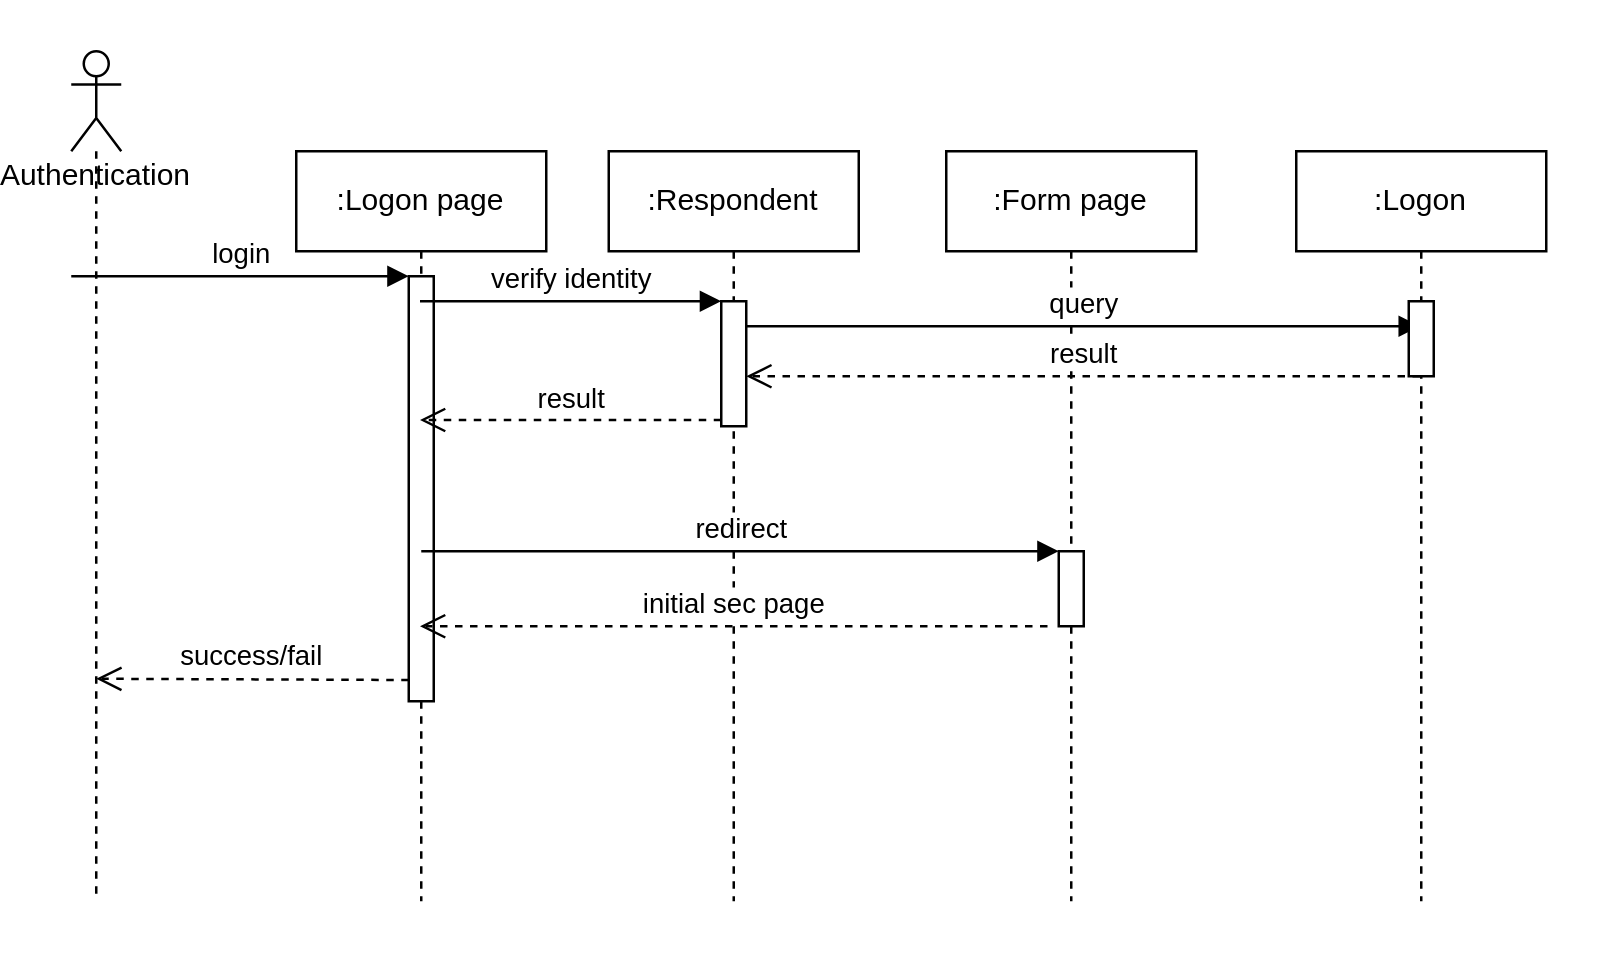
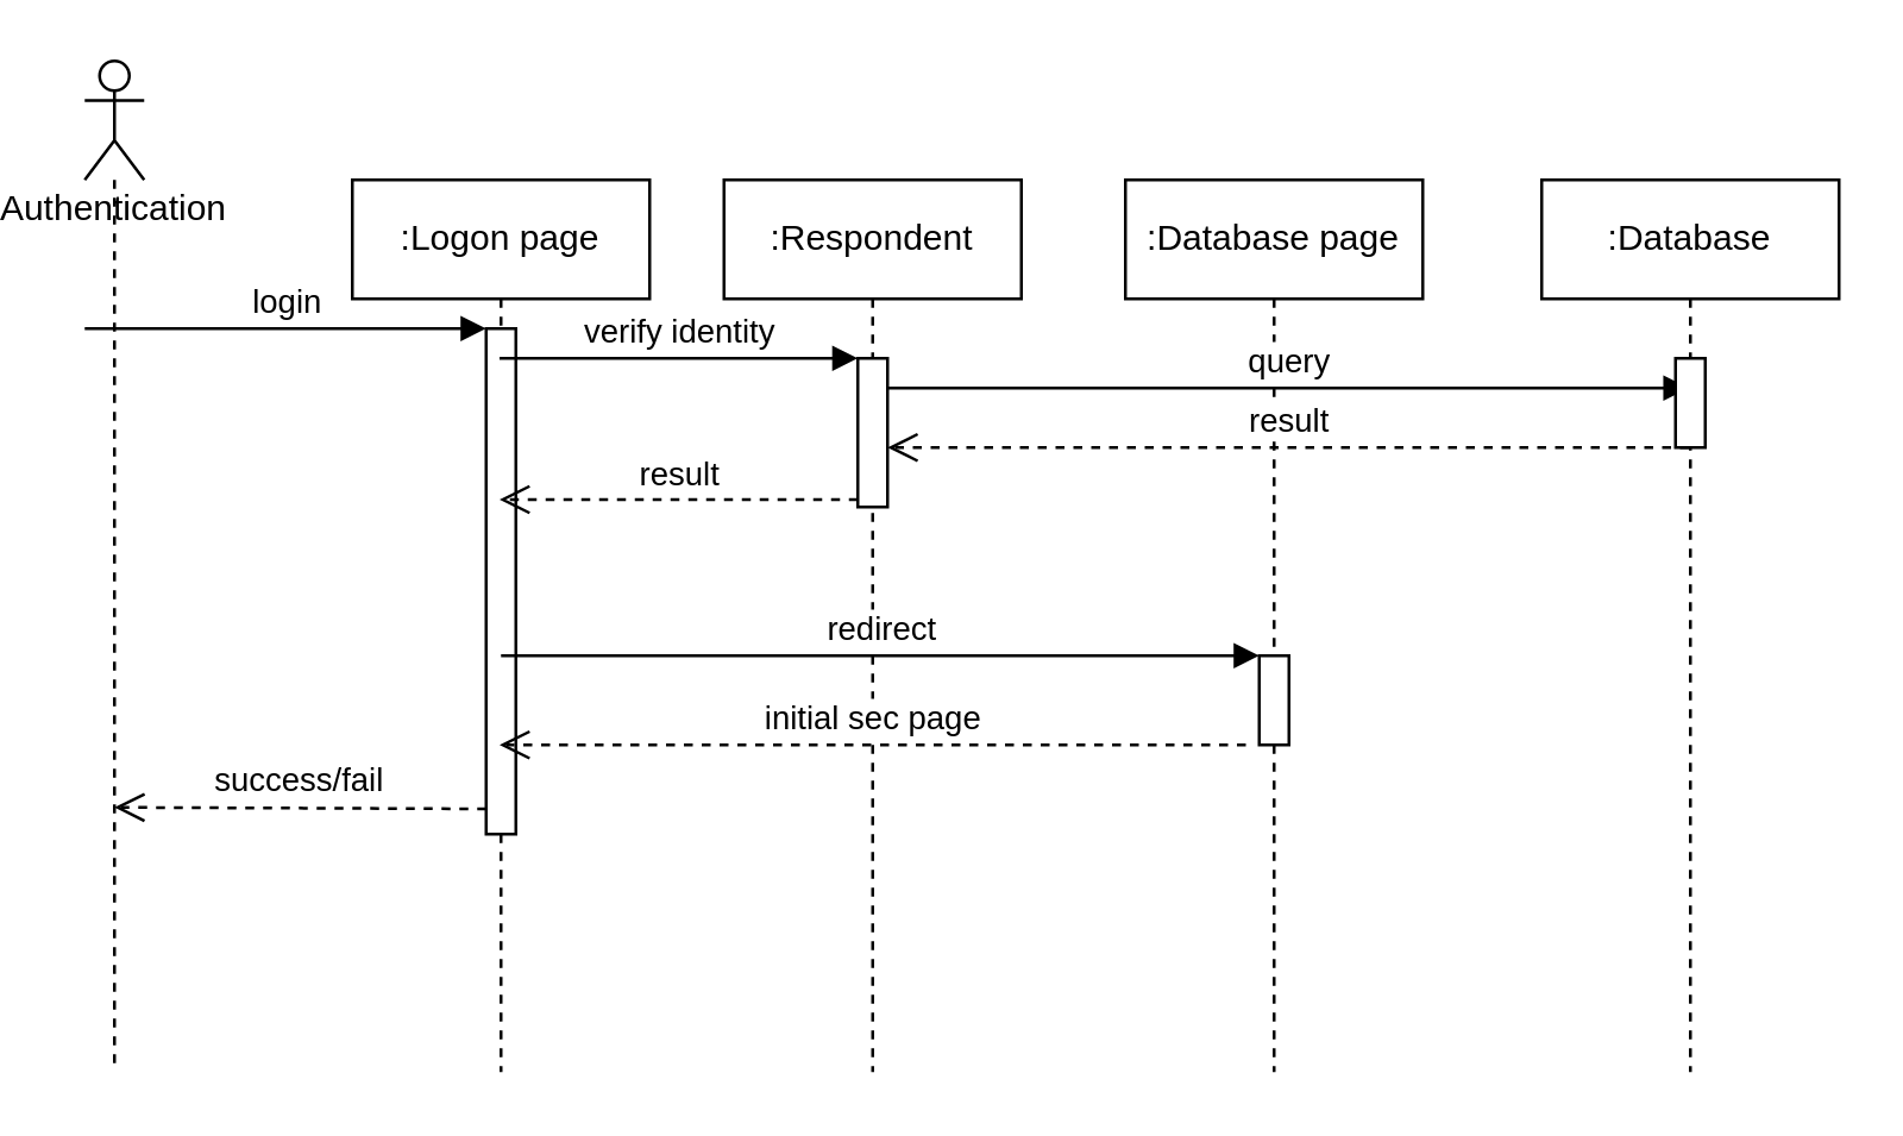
- <mxCell id="8" value=":Form page" style="shape=umlLifeline;perimeter=lifelinePerimeter;whiteSpace=wrap;html=1;container=1;collapsible=0;recursiveResize=0;outlineConnect=0;" vertex="1" parent="1"><mxGeometry x="370" y="60" width="100" height="300" as="geometry" /></mxCell>
+ <mxCell id="8" value=":Database page" style="shape=umlLifeline;perimeter=lifelinePerimeter;whiteSpace=wrap;html=1;container=1;collapsible=0;recursiveResize=0;outlineConnect=0;" vertex="1" parent="1"><mxGeometry x="370" y="60" width="100" height="300" as="geometry" /></mxCell>
- <mxCell id="17" value=":Logon" style="shape=umlLifeline;perimeter=lifelinePerimeter;whiteSpace=wrap;html=1;container=1;collapsible=0;recursiveResize=0;outlineConnect=0;" vertex="1" parent="1"><mxGeometry x="510" y="60" width="100" height="300" as="geometry" /></mxCell>
+ <mxCell id="17" value=":Database" style="shape=umlLifeline;perimeter=lifelinePerimeter;whiteSpace=wrap;html=1;container=1;collapsible=0;recursiveResize=0;outlineConnect=0;" vertex="1" parent="1"><mxGeometry x="510" y="60" width="100" height="300" as="geometry" /></mxCell>
